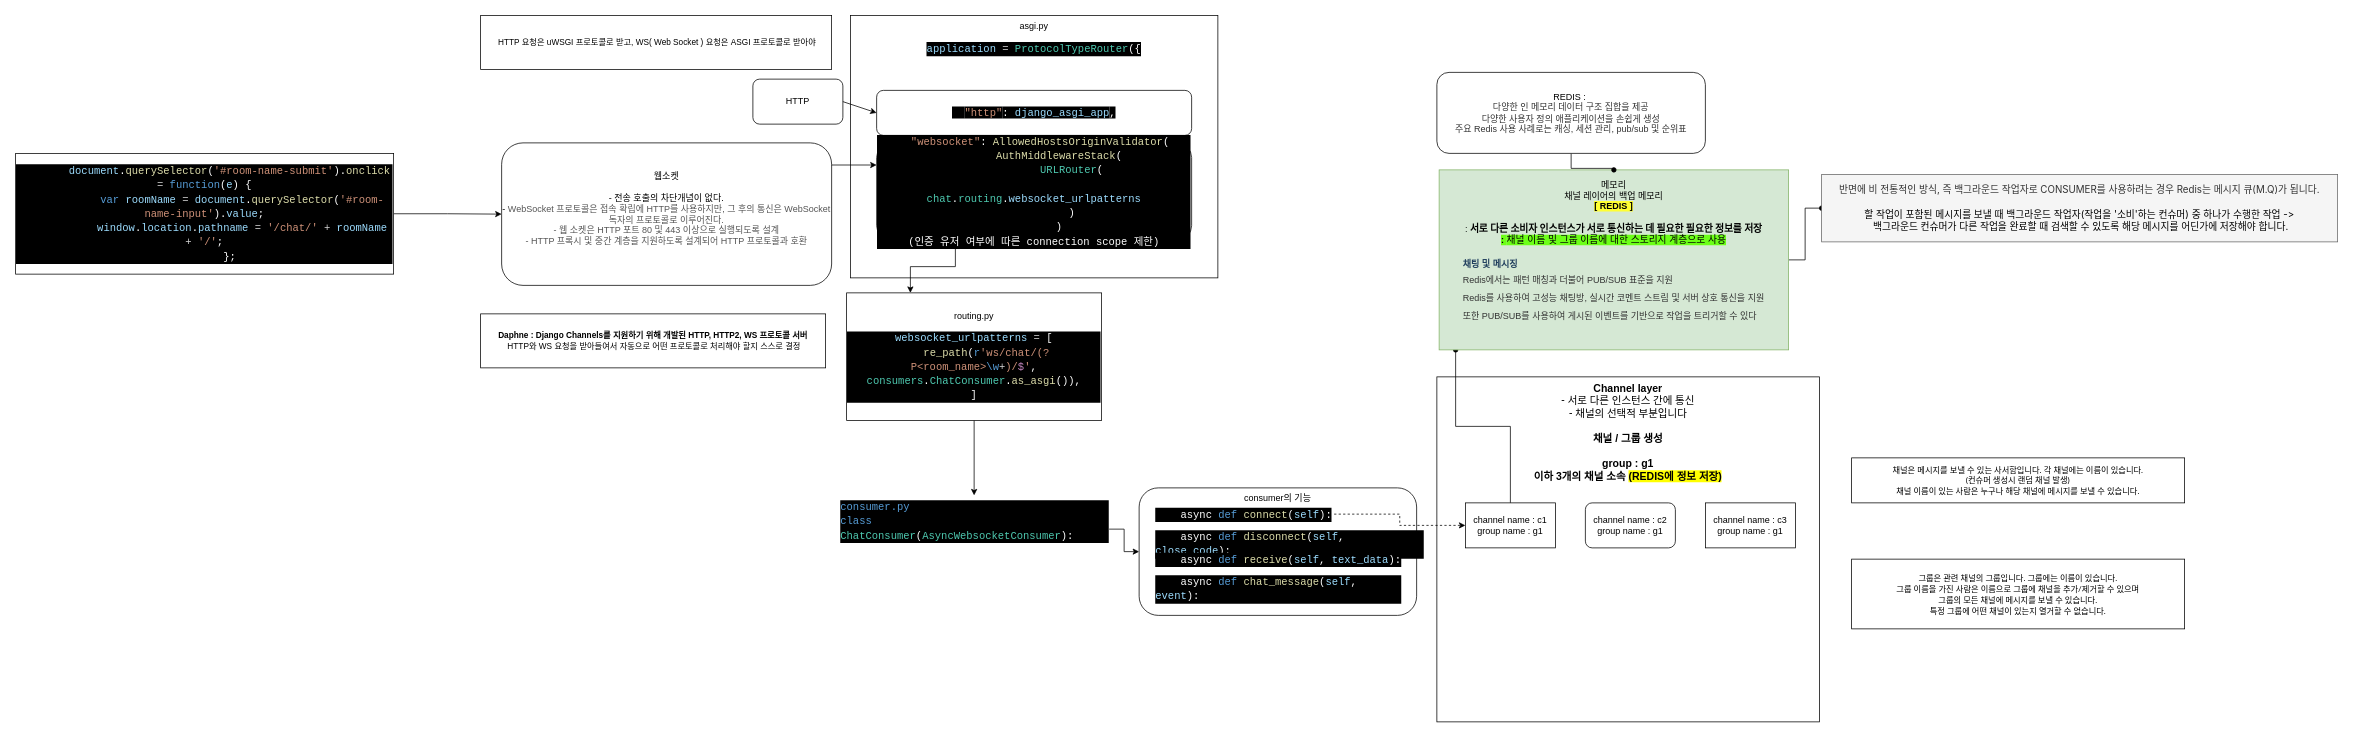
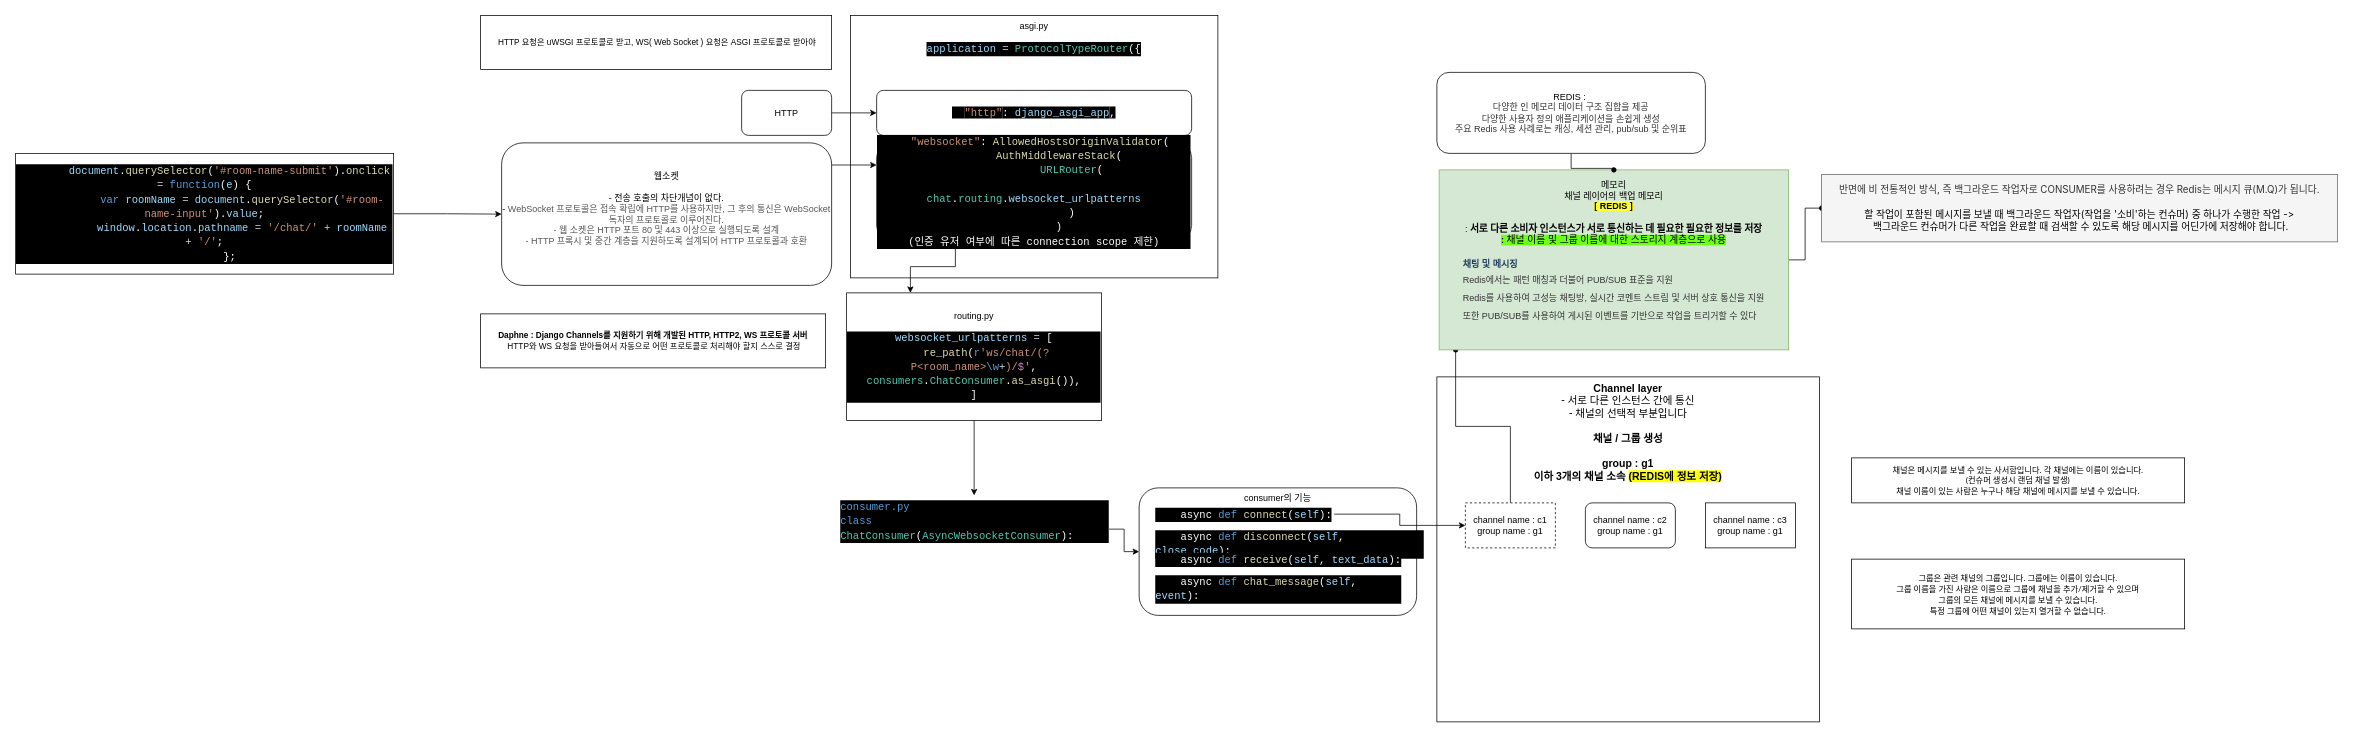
- <mxCell id="5" value="HTTP" style="rounded=1;whiteSpace=wrap;html=1;" parent="1" vertex="1"><mxGeometry x="1003" y="105" width="120" height="60" as="geometry" /></mxCell>
+ <mxCell id="5" value="HTTP" style="rounded=1;whiteSpace=wrap;html=1;" parent="1" vertex="1"><mxGeometry x="988" y="120" width="120" height="60" as="geometry" /></mxCell>
- <mxCell id="16" style="edgeStyle=orthogonalEdgeStyle;rounded=0;orthogonalLoop=1;jettySize=auto;html=1;exitX=1;exitY=0.5;exitDx=0;exitDy=0;entryX=0;entryY=0.5;entryDx=0;entryDy=0;dashed=1;" parent="1" source="17" target="22" edge="1"><mxGeometry relative="1" as="geometry" /></mxCell>
+ <mxCell id="16" style="edgeStyle=orthogonalEdgeStyle;rounded=0;orthogonalLoop=1;jettySize=auto;html=1;exitX=1;exitY=0.5;exitDx=0;exitDy=0;entryX=0;entryY=0.5;entryDx=0;entryDy=0;" parent="1" source="17" target="22" edge="1"><mxGeometry relative="1" as="geometry" /></mxCell>
- <mxCell id="22" value="channel name : c1&lt;br&gt;group name : g1" style="rounded=0;whiteSpace=wrap;html=1;labelBackgroundColor=none;" parent="1" vertex="1"><mxGeometry x="1953" y="670" width="120" height="60" as="geometry" /></mxCell>
+ <mxCell id="22" value="channel name : c1&lt;br&gt;group name : g1" style="rounded=0;whiteSpace=wrap;html=1;labelBackgroundColor=none;dashed=1;" parent="1" vertex="1"><mxGeometry x="1953" y="670" width="120" height="60" as="geometry" /></mxCell>
